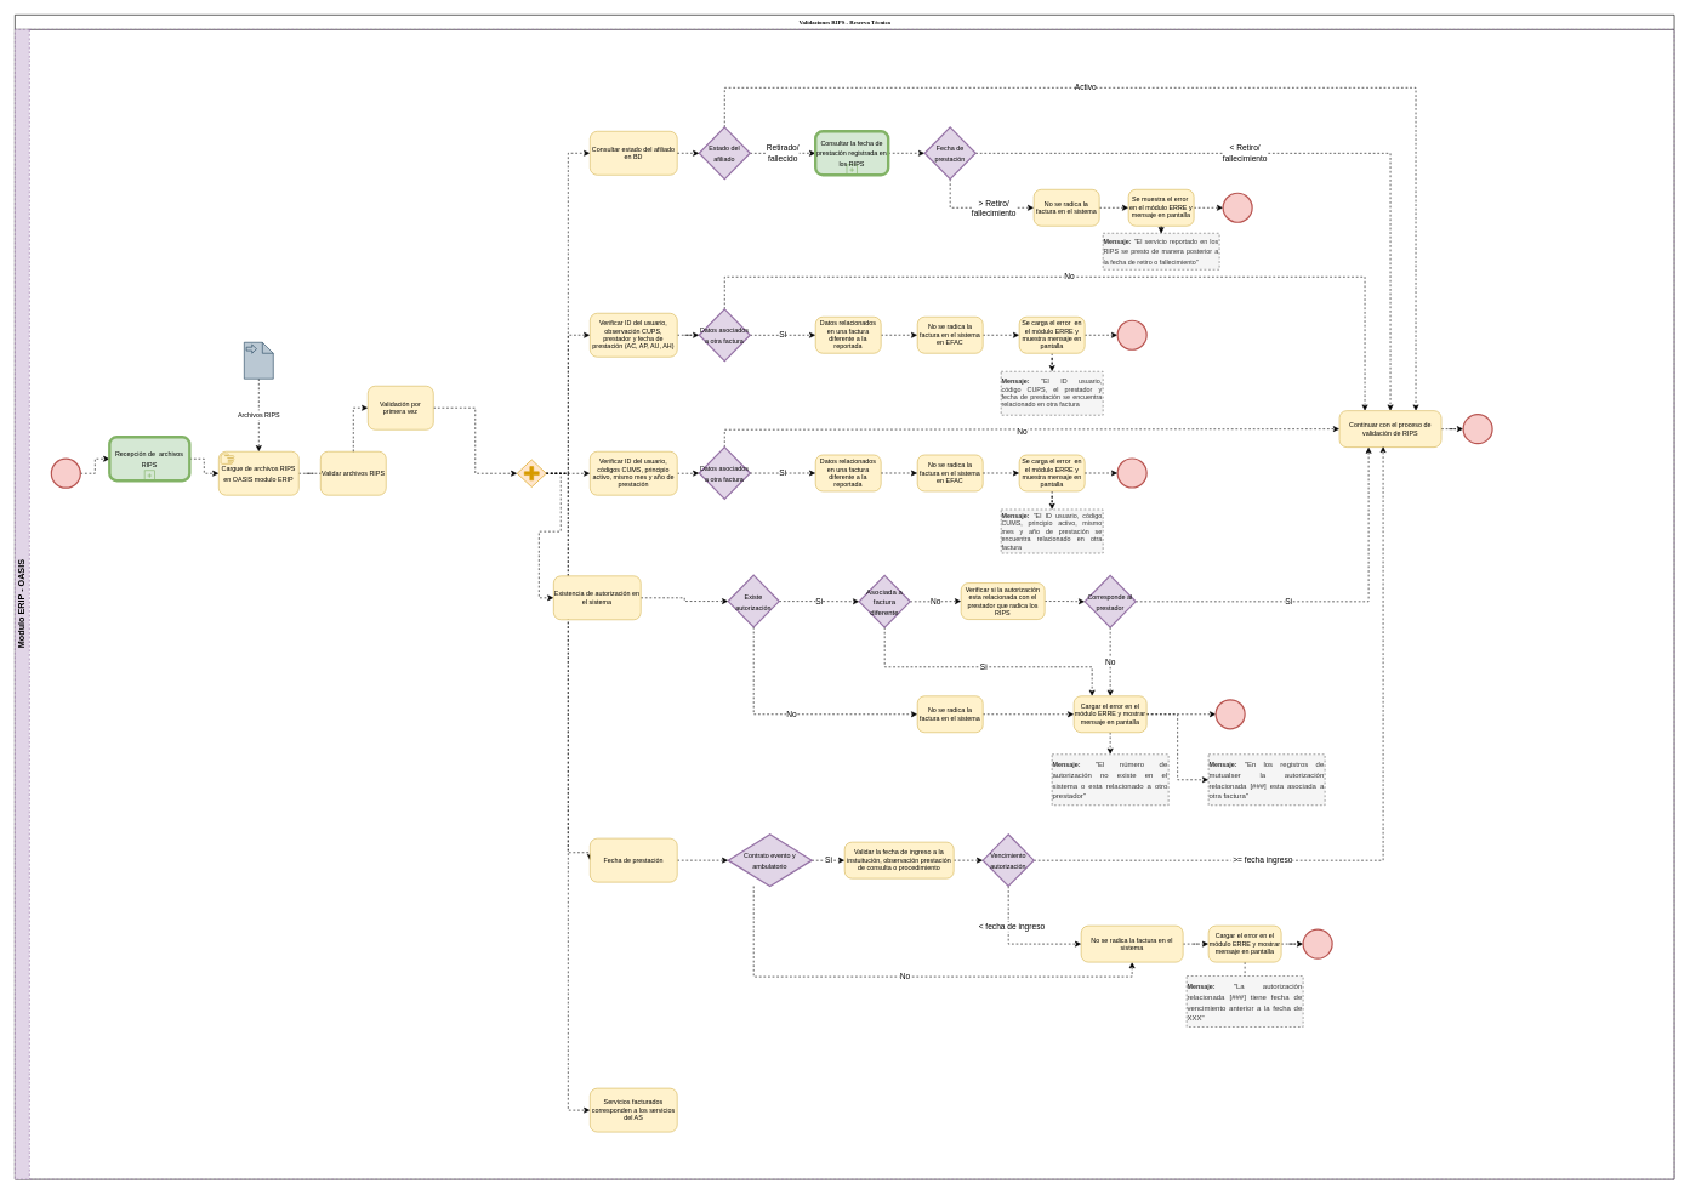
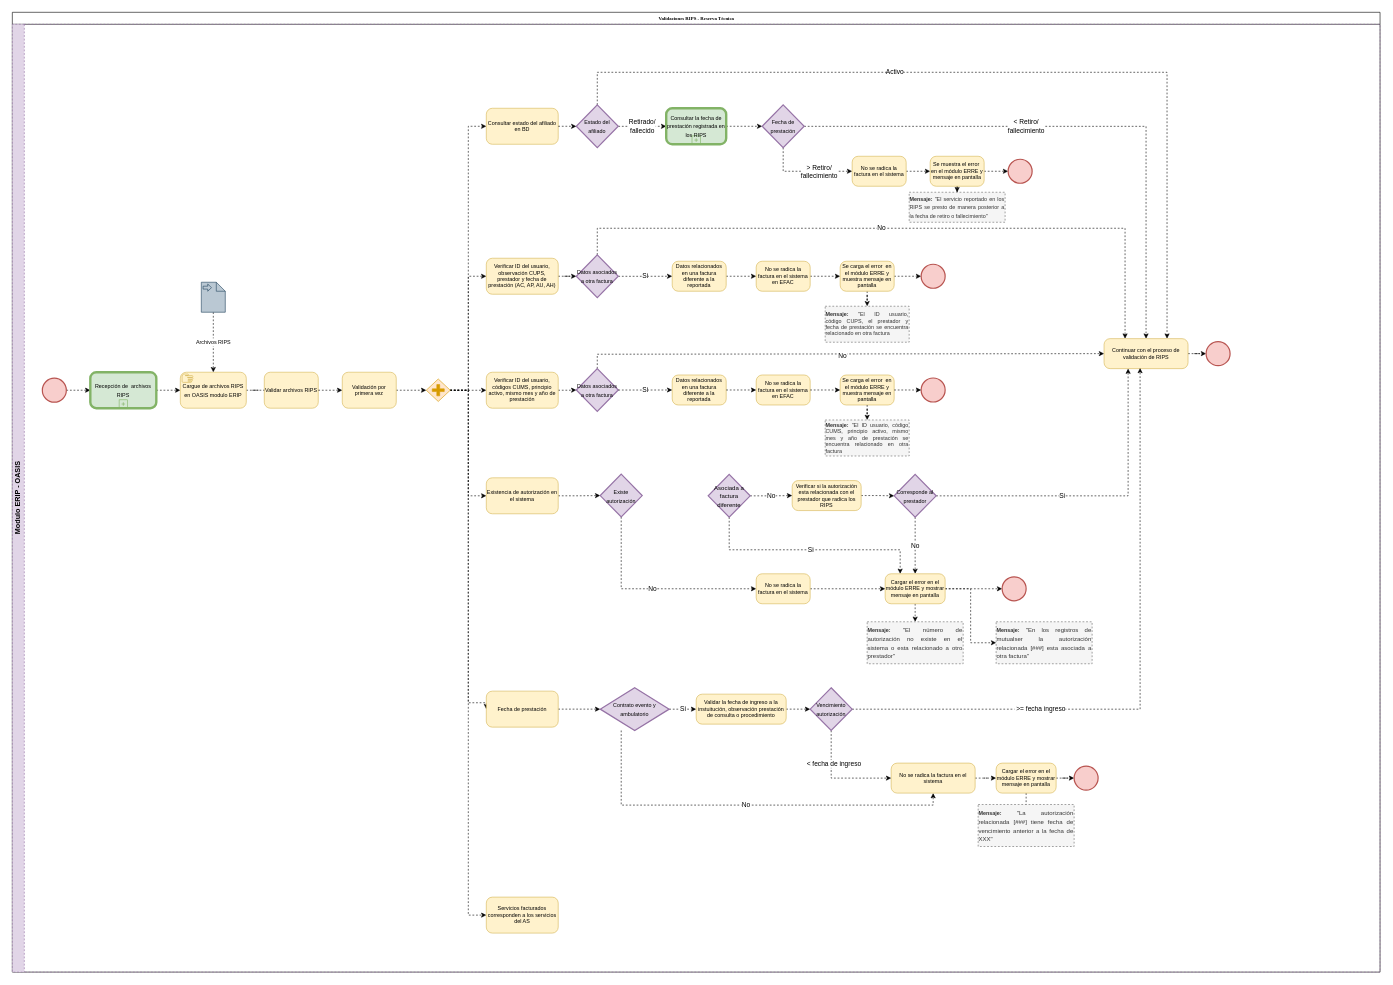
- <mxCell id="81" value="&lt;font style=&quot;font-size: 9px;&quot;&gt;Consultar la fecha de prestación registrada en los RIPS&lt;/font&gt;" style="points=[[0.25,0,0],[0.5,0,0],[0.75,0,0],[1,0.25,0],[1,0.5,0],[1,0.75,0],[0.75,1,0],[0.5,1,0],[0.25,1,0],[0,0.75,0],[0,0.5,0],[0,0.25,0]];shape=mxgraph.bpmn.task;whiteSpace=wrap;rectStyle=rounded;size=10;html=1;bpmnShapeType=call;isLoopSub=1;fillColor=#d5e8d4;strokeColor=#82b366;" parent="3" vertex="1"><mxGeometry x="1100" y="140" width="100" height="60" as="geometry" /></mxCell>
+ <mxCell id="81" value="&lt;font style=&quot;font-size: 9px;&quot;&gt;Consultar la fecha de prestación registrada en los RIPS&lt;/font&gt;" style="points=[[0.25,0,0],[0.5,0,0],[0.75,0,0],[1,0.25,0],[1,0.5,0],[1,0.75,0],[0.75,1,0],[0.5,1,0],[0.25,1,0],[0,0.75,0],[0,0.5,0],[0,0.25,0]];shape=mxgraph.bpmn.task;whiteSpace=wrap;rectStyle=rounded;size=10;html=1;bpmnShapeType=call;isLoopSub=1;fillColor=#d5e8d4;strokeColor=#82b366;" parent="3" vertex="1"><mxGeometry x="1090" y="140" width="100" height="60" as="geometry" /></mxCell>
- <mxCell id="47" value="Validación por primera vez" style="points=[[0.25,0,0],[0.5,0,0],[0.75,0,0],[1,0.25,0],[1,0.5,0],[1,0.75,0],[0.75,1,0],[0.5,1,0],[0.25,1,0],[0,0.75,0],[0,0.5,0],[0,0.25,0]];shape=mxgraph.bpmn.task;whiteSpace=wrap;rectStyle=rounded;size=10;html=1;taskMarker=abstract;fontSize=9;fillColor=#fff2cc;strokeColor=#d6b656;" parent="3" vertex="1"><mxGeometry x="485" y="490" width="90" height="60" as="geometry" /></mxCell>
+ <mxCell id="47" value="Validación por primera vez" style="points=[[0.25,0,0],[0.5,0,0],[0.75,0,0],[1,0.25,0],[1,0.5,0],[1,0.75,0],[0.75,1,0],[0.5,1,0],[0.25,1,0],[0,0.75,0],[0,0.5,0],[0,0.25,0]];shape=mxgraph.bpmn.task;whiteSpace=wrap;rectStyle=rounded;size=10;html=1;taskMarker=abstract;fontSize=9;fillColor=#fff2cc;strokeColor=#d6b656;" parent="3" vertex="1"><mxGeometry x="550" y="580" width="90" height="60" as="geometry" /></mxCell>
- <mxCell id="7" value="&lt;font style=&quot;font-size: 9px;&quot;&gt;Recepción de&amp;nbsp; archivos RIPS&lt;/font&gt;" style="points=[[0.25,0,0],[0.5,0,0],[0.75,0,0],[1,0.25,0],[1,0.5,0],[1,0.75,0],[0.75,1,0],[0.5,1,0],[0.25,1,0],[0,0.75,0],[0,0.5,0],[0,0.25,0]];shape=mxgraph.bpmn.task;whiteSpace=wrap;rectStyle=rounded;size=10;html=1;bpmnShapeType=call;isLoopSub=1;fillColor=#d5e8d4;strokeColor=#82b366;" parent="3" vertex="1"><mxGeometry x="130" y="560" width="110" height="60" as="geometry" /></mxCell>
+ <mxCell id="7" value="&lt;font style=&quot;font-size: 9px;&quot;&gt;Recepción de&amp;nbsp; archivos RIPS&lt;/font&gt;" style="points=[[0.25,0,0],[0.5,0,0],[0.75,0,0],[1,0.25,0],[1,0.5,0],[1,0.75,0],[0.75,1,0],[0.5,1,0],[0.25,1,0],[0,0.75,0],[0,0.5,0],[0,0.25,0]];shape=mxgraph.bpmn.task;whiteSpace=wrap;rectStyle=rounded;size=10;html=1;bpmnShapeType=call;isLoopSub=1;fillColor=#d5e8d4;strokeColor=#82b366;" parent="3" vertex="1"><mxGeometry x="130" y="580" width="110" height="60" as="geometry" /></mxCell>
- <mxCell id="27" value="Existencia de autorización en el sistema" style="points=[[0.25,0,0],[0.5,0,0],[0.75,0,0],[1,0.25,0],[1,0.5,0],[1,0.75,0],[0.75,1,0],[0.5,1,0],[0.25,1,0],[0,0.75,0],[0,0.5,0],[0,0.25,0]];shape=mxgraph.bpmn.task;whiteSpace=wrap;rectStyle=rounded;size=10;html=1;taskMarker=abstract;fontSize=9;fillColor=#fff2cc;strokeColor=#d6b656;" parent="3" vertex="1"><mxGeometry x="740.11" y="751" width="119.89" height="60" as="geometry" /></mxCell>
+ <mxCell id="27" value="Existencia de autorización en el sistema" style="points=[[0.25,0,0],[0.5,0,0],[0.75,0,0],[1,0.25,0],[1,0.5,0],[1,0.75,0],[0.75,1,0],[0.5,1,0],[0.25,1,0],[0,0.75,0],[0,0.5,0],[0,0.25,0]];shape=mxgraph.bpmn.task;whiteSpace=wrap;rectStyle=rounded;size=10;html=1;taskMarker=abstract;fontSize=9;fillColor=#fff2cc;strokeColor=#d6b656;" parent="3" vertex="1"><mxGeometry x="790.11" y="756" width="119.89" height="60" as="geometry" /></mxCell>
- <mxCell id="63" value="Si" style="edgeStyle=orthogonalEdgeStyle;rounded=0;orthogonalLoop=1;jettySize=auto;html=1;dashed=1;entryX=0;entryY=0.5;entryDx=0;entryDy=0;entryPerimeter=0;" parent="3" source="65" target="77" edge="1"><mxGeometry relative="1" as="geometry"><mxPoint x="1140" y="786" as="targetPoint" /><Array as="points" /></mxGeometry></mxCell>
